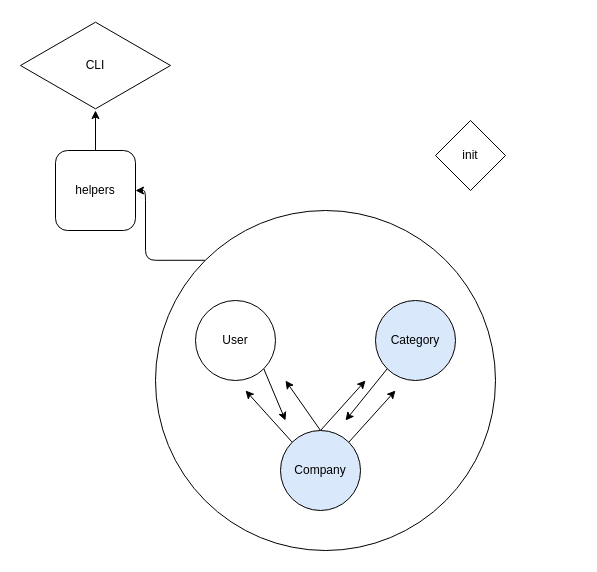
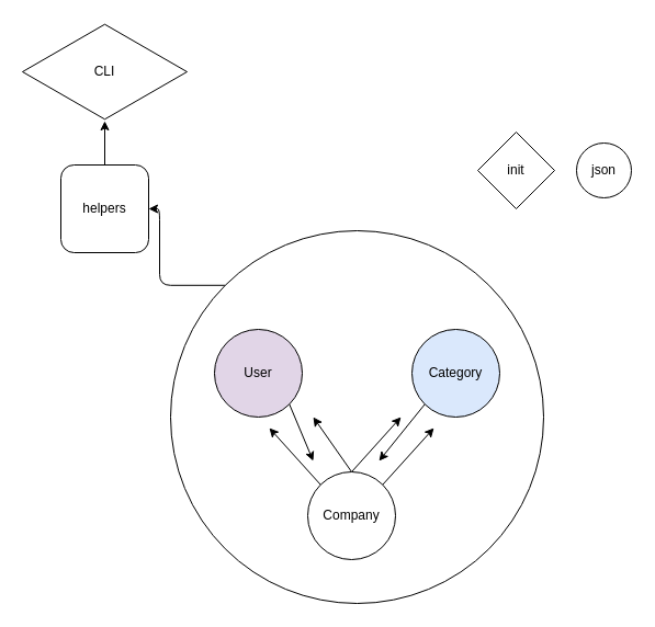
+ <mxCell id="17" value="json" style="ellipse;whiteSpace=wrap;html=1;aspect=fixed;" vertex="1" parent="1"><mxGeometry x="525" y="130" width="50" height="50" as="geometry" /></mxCell>
- <mxCell id="7" value="User" style="ellipse;whiteSpace=wrap;html=1;aspect=fixed;" vertex="1" parent="1"><mxGeometry x="195" y="300" width="80" height="80" as="geometry" /></mxCell>
+ <mxCell id="7" value="User" style="ellipse;whiteSpace=wrap;html=1;aspect=fixed;fillColor=#e1d5e7;" vertex="1" parent="1"><mxGeometry x="195" y="300" width="80" height="80" as="geometry" /></mxCell>
- <mxCell id="12" value="Company" style="ellipse;whiteSpace=wrap;html=1;aspect=fixed;fillColor=#dae8fc;" vertex="1" parent="1"><mxGeometry x="280" y="430" width="80" height="80" as="geometry" /></mxCell>
+ <mxCell id="12" value="Company" style="ellipse;whiteSpace=wrap;html=1;aspect=fixed;" vertex="1" parent="1"><mxGeometry x="280" y="430" width="80" height="80" as="geometry" /></mxCell>
